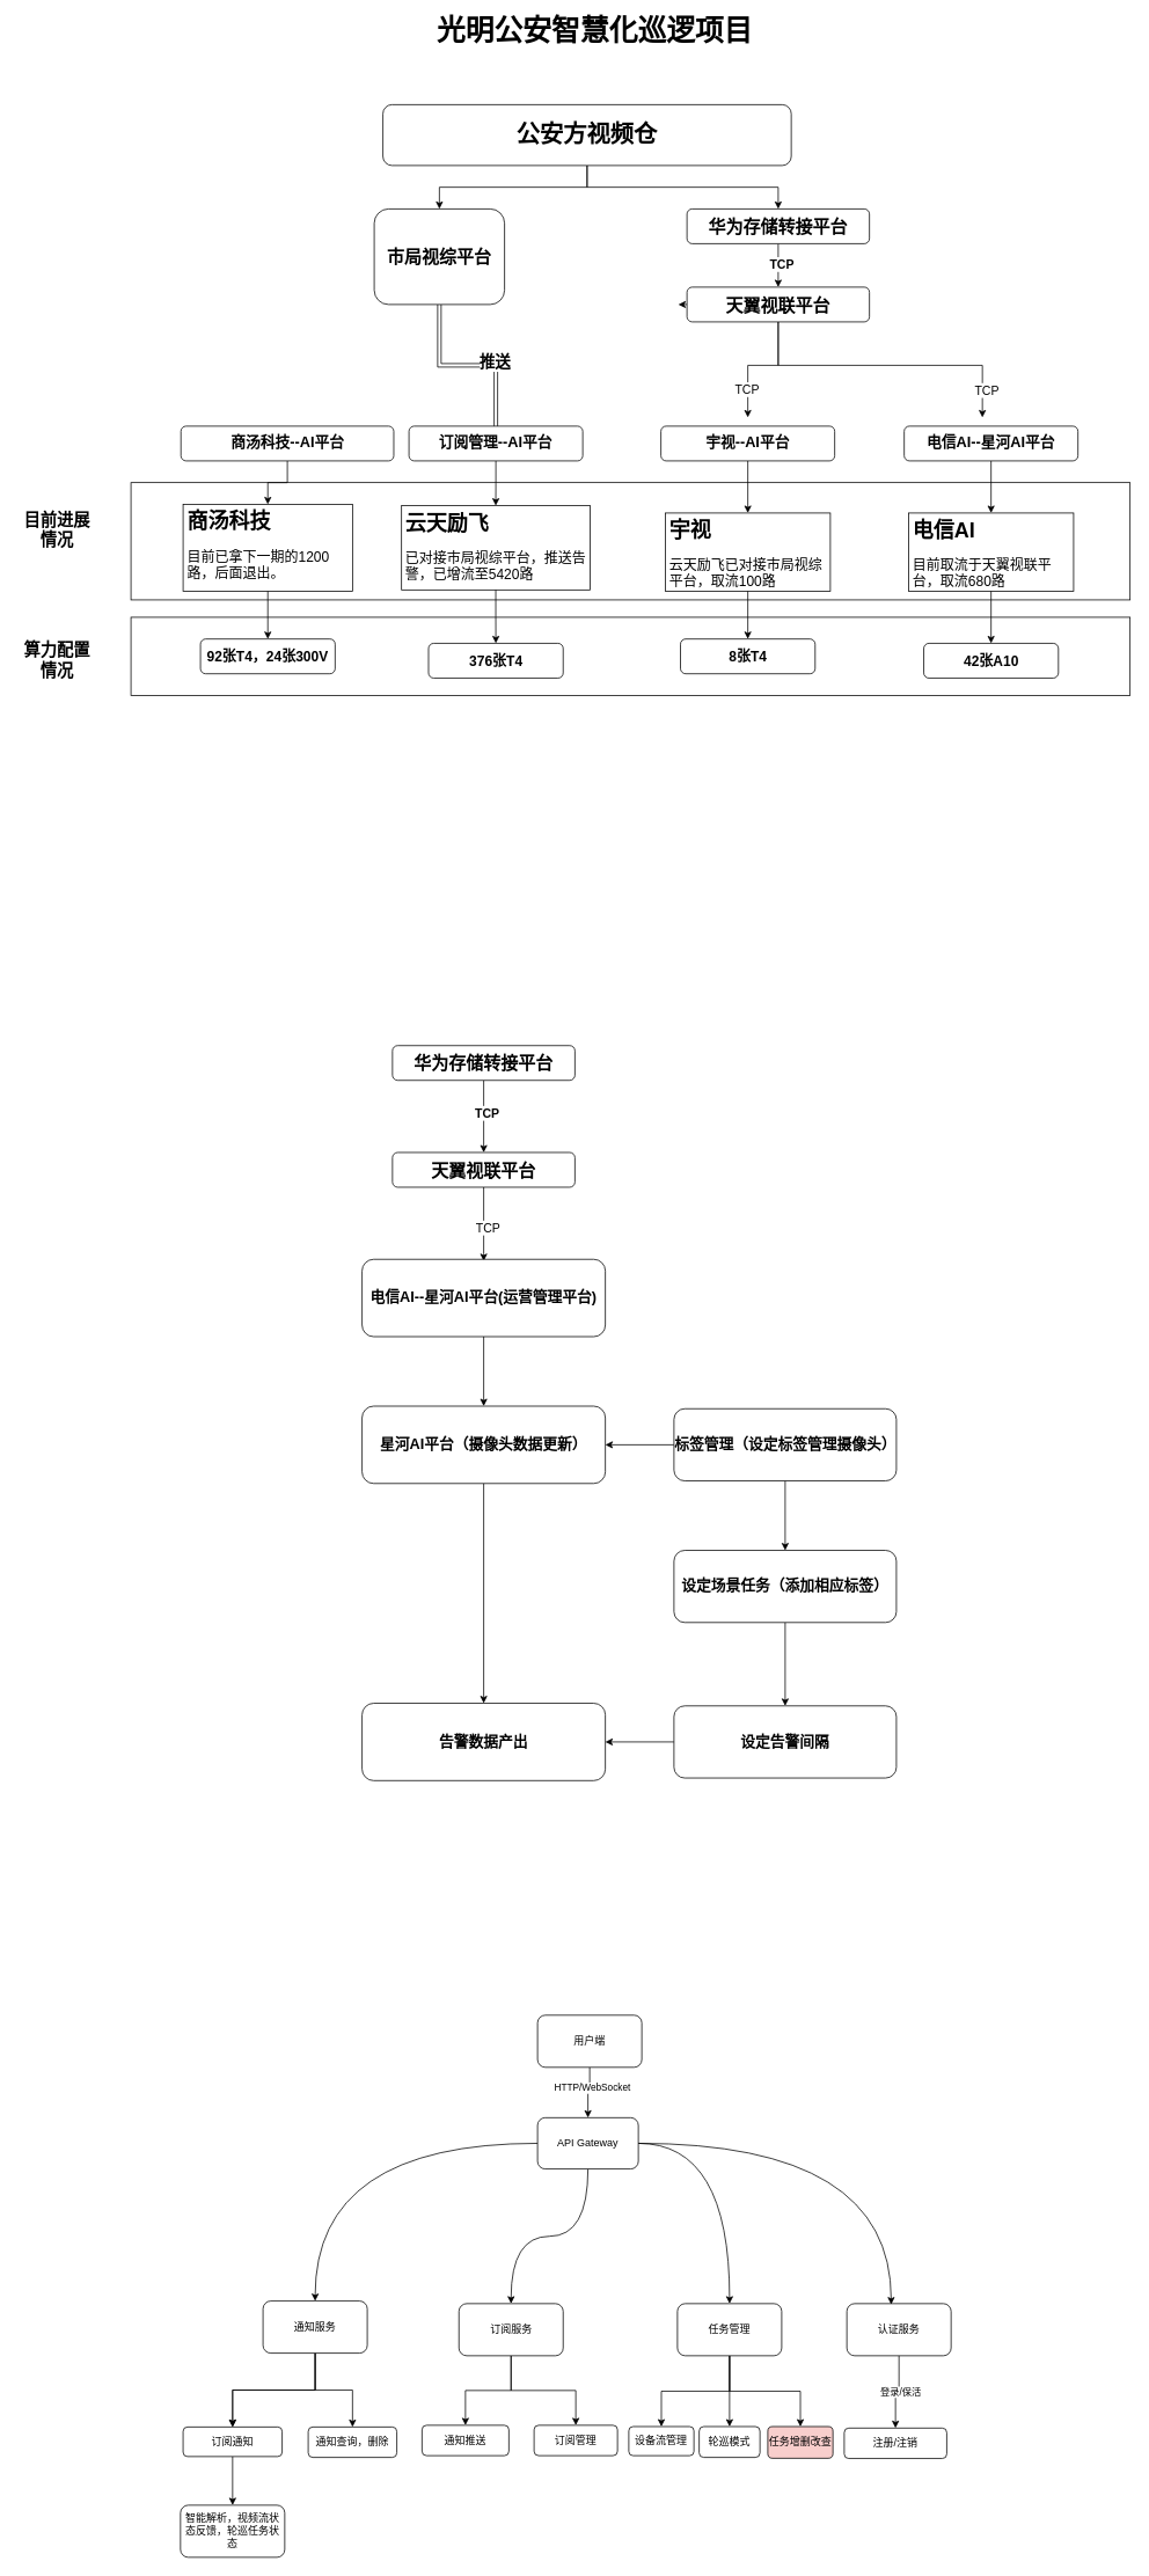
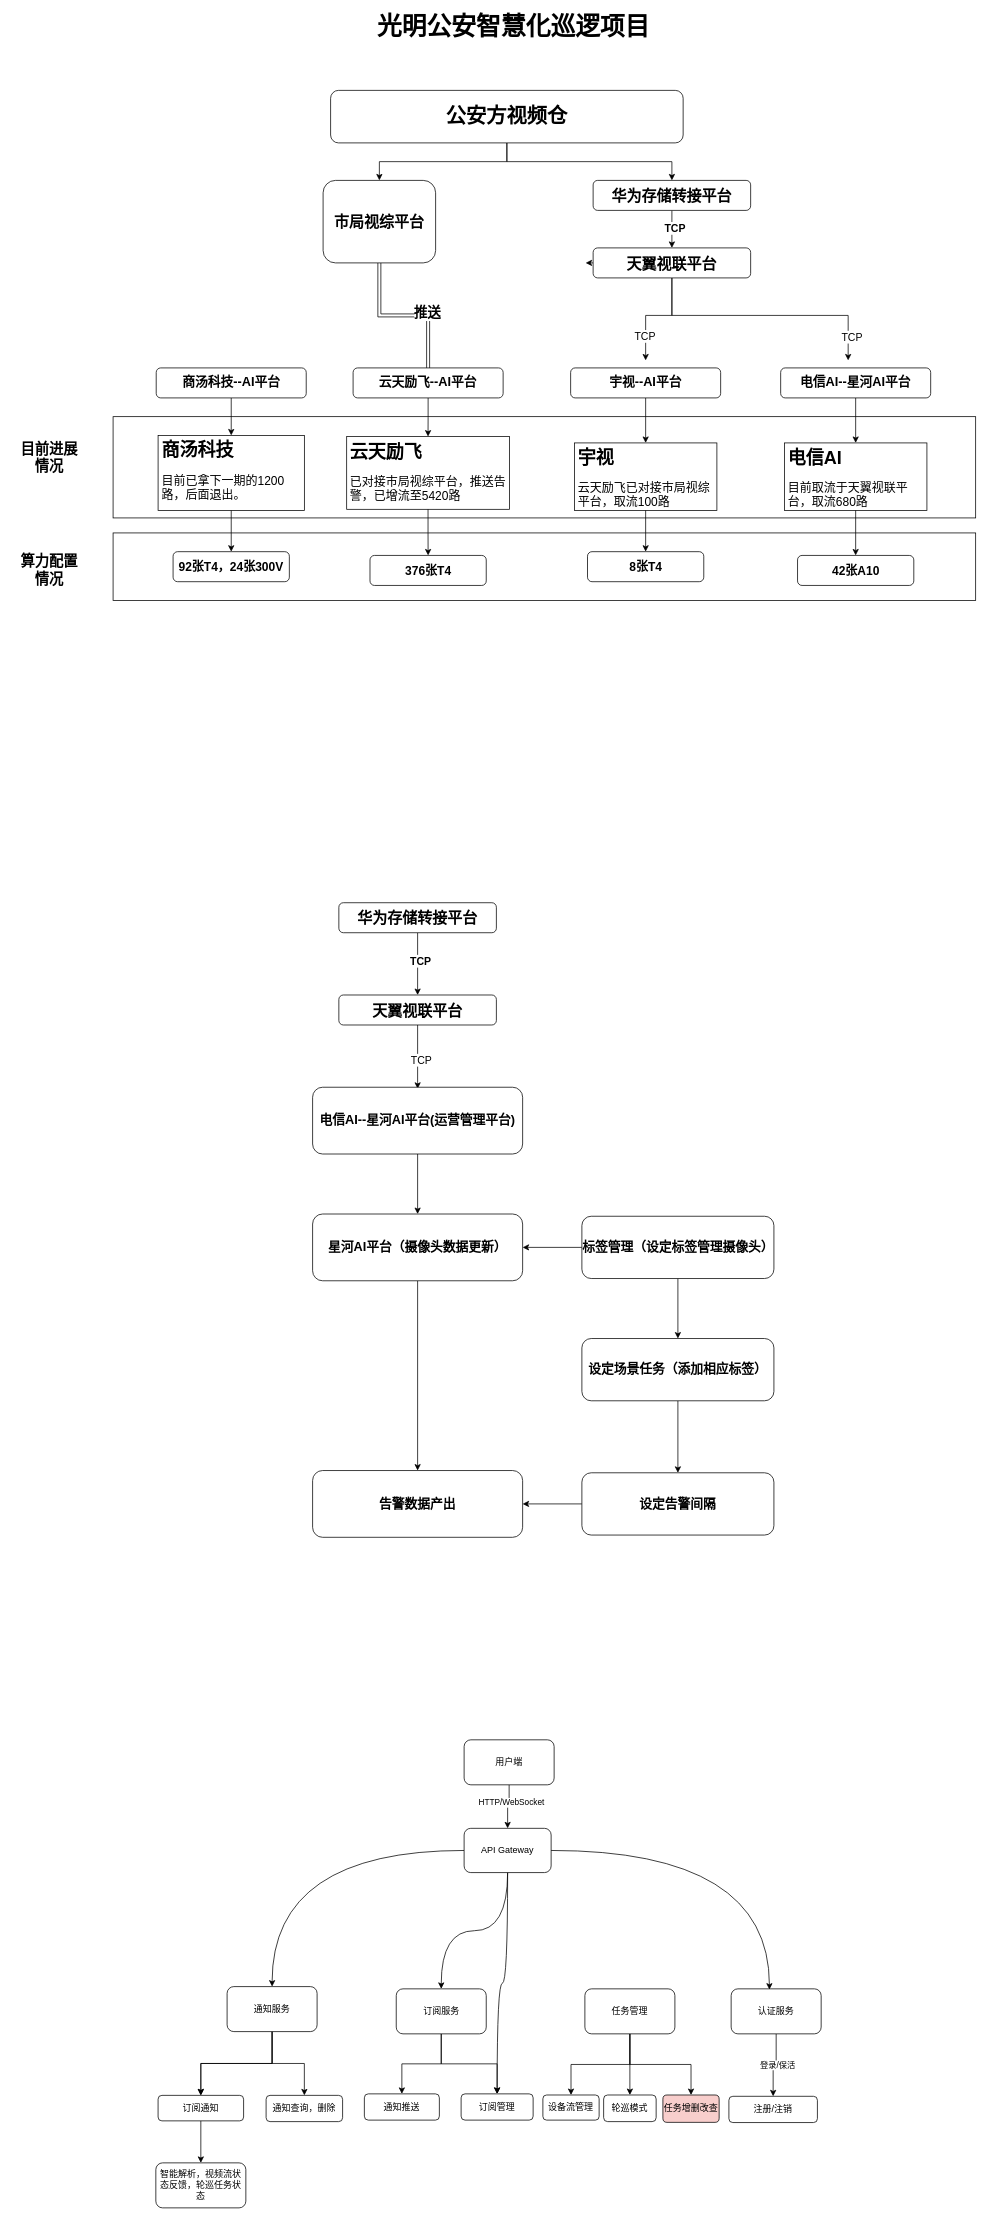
- <mxCell id="27" value="&lt;b style=&quot;border-color: var(--border-color);&quot;&gt;&lt;font style=&quot;border-color: var(--border-color); font-size: 17px;&quot;&gt;商汤科技--AI平台&lt;/font&gt;&lt;/b&gt;" style="rounded=1;whiteSpace=wrap;html=1;" parent="1" vertex="1"><mxGeometry x="207.5" y="490" width="245" height="40" as="geometry" /></mxCell>
+ <mxCell id="27" value="&lt;b style=&quot;border-color: var(--border-color);&quot;&gt;&lt;font style=&quot;border-color: var(--border-color); font-size: 17px;&quot;&gt;商汤科技--AI平台&lt;/font&gt;&lt;/b&gt;" style="rounded=1;whiteSpace=wrap;html=1;" parent="1" vertex="1"><mxGeometry x="207.5" y="490" width="200" height="40" as="geometry" /></mxCell>
- <mxCell id="25" value="&lt;b style=&quot;border-color: var(--border-color);&quot;&gt;&lt;font style=&quot;border-color: var(--border-color); font-size: 17px;&quot;&gt;订阅管理--AI平台&lt;/font&gt;&lt;/b&gt;" style="rounded=1;whiteSpace=wrap;html=1;" parent="1" vertex="1"><mxGeometry x="470" y="490" width="200" height="40" as="geometry" /></mxCell>
+ <mxCell id="25" value="&lt;b style=&quot;border-color: var(--border-color);&quot;&gt;&lt;font style=&quot;border-color: var(--border-color); font-size: 17px;&quot;&gt;云天励飞--AI平台&lt;/font&gt;&lt;/b&gt;" style="rounded=1;whiteSpace=wrap;html=1;" parent="1" vertex="1"><mxGeometry x="470" y="490" width="200" height="40" as="geometry" /></mxCell>
- <mxCell id="64" style="edgeStyle=orthogonalEdgeStyle;rounded=0;orthogonalLoop=1;jettySize=auto;html=1;curved=1;" edge="1" parent="1" source="66" target="80"><mxGeometry relative="1" as="geometry" /></mxCell>
+ <mxCell id="64" style="edgeStyle=orthogonalEdgeStyle;rounded=0;orthogonalLoop=1;jettySize=auto;html=1;curved=1;" edge="1" parent="1" source="66" target="86"><mxGeometry relative="1" as="geometry" /></mxCell>
